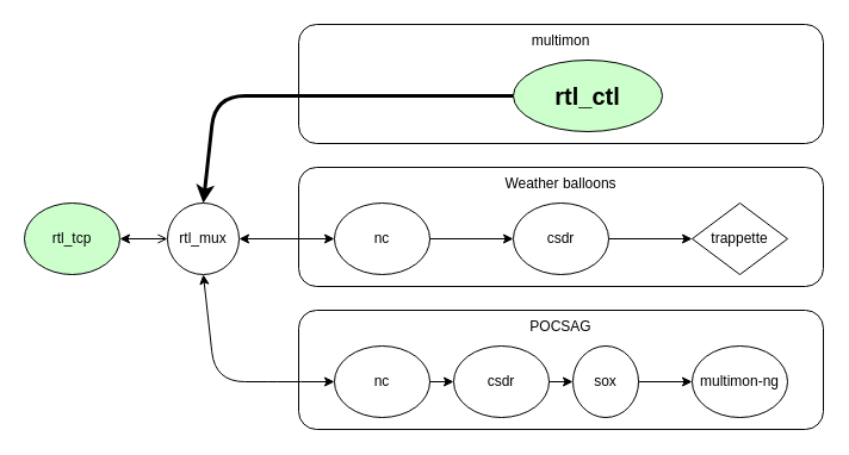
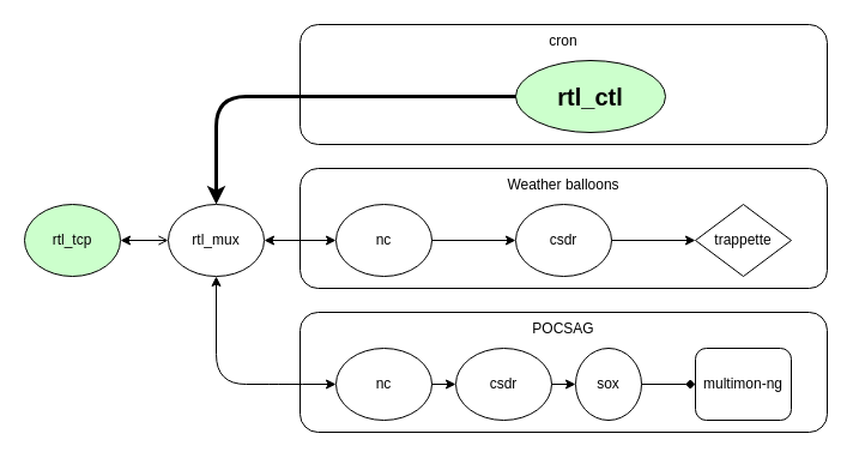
- <mxCell id="4" value="multimon" style="rounded=1;whiteSpace=wrap;html=1;align=center;imageVerticalAlign=top;verticalAlign=top;" vertex="1" parent="1"><mxGeometry x="250" y="20" width="440" height="100" as="geometry" /></mxCell>
+ <mxCell id="4" value="cron" style="rounded=1;whiteSpace=wrap;html=1;align=center;imageVerticalAlign=top;verticalAlign=top;" vertex="1" parent="1"><mxGeometry x="250" y="20" width="440" height="100" as="geometry" /></mxCell>
- <mxCell id="6" value="rtl_mux" style="ellipse;whiteSpace=wrap;html=1;" vertex="1" parent="1"><mxGeometry x="140" y="170" width="60" height="60" as="geometry" /></mxCell>
+ <mxCell id="6" value="rtl_mux" style="ellipse;whiteSpace=wrap;html=1;" vertex="1" parent="1"><mxGeometry x="140" y="170" width="80" height="60" as="geometry" /></mxCell>
- <mxCell id="22" value="" style="endArrow=classic;html=1;rounded=0;fontSize=20;exitX=1;exitY=0.5;exitDx=0;exitDy=0;entryX=0;entryY=0.5;entryDx=0;entryDy=0;" edge="1" parent="1" source="9" target="13"><mxGeometry width="50" height="50" relative="1" as="geometry"><mxPoint x="550" y="440" as="sourcePoint" /><mxPoint x="600" y="390" as="targetPoint" /></mxGeometry></mxCell>
+ <mxCell id="22" value="" style="endArrow=diamond;html=1;rounded=0;fontSize=20;exitX=1;exitY=0.5;exitDx=0;exitDy=0;entryX=0;entryY=0.5;entryDx=0;entryDy=0;" edge="1" parent="1" source="9" target="13"><mxGeometry width="50" height="50" relative="1" as="geometry"><mxPoint x="550" y="440" as="sourcePoint" /><mxPoint x="600" y="390" as="targetPoint" /></mxGeometry></mxCell>
- <mxCell id="13" value="multimon-ng" style="ellipse;whiteSpace=wrap;html=1;" vertex="1" parent="1"><mxGeometry x="580" y="290" width="80" height="60" as="geometry" /></mxCell>
+ <mxCell id="13" value="multimon-ng" style="whiteSpace=wrap;html=1;rounded=1;" vertex="1" parent="1"><mxGeometry x="580" y="290" width="80" height="60" as="geometry" /></mxCell>
